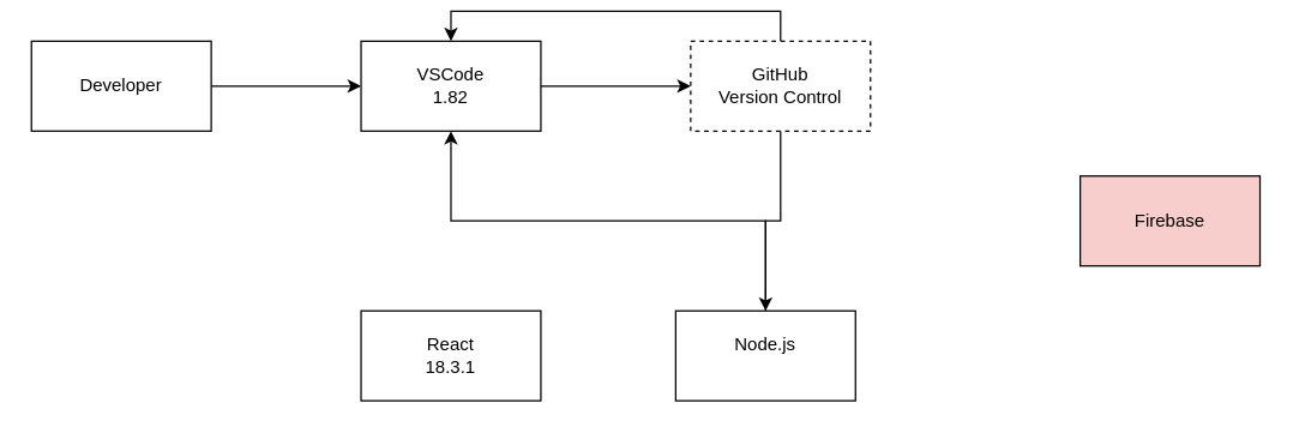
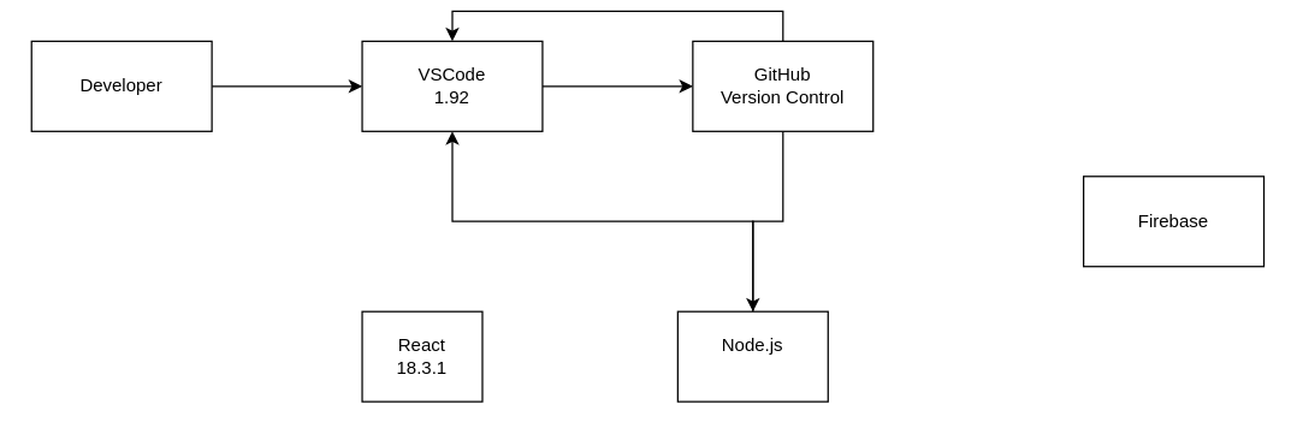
- <mxCell id="3" value="VSCode&lt;div&gt;1.82&lt;/div&gt;" style="rounded=0;whiteSpace=wrap;html=1;" vertex="1" parent="1"><mxGeometry x="240" y="20" width="120" height="60" as="geometry" /></mxCell>
+ <mxCell id="3" value="VSCode&lt;div&gt;1.92&lt;/div&gt;" style="rounded=0;whiteSpace=wrap;html=1;" vertex="1" parent="1"><mxGeometry x="240" y="20" width="120" height="60" as="geometry" /></mxCell>
- <mxCell id="6" value="GitHub&lt;div&gt;Version Control&lt;/div&gt;" style="rounded=0;whiteSpace=wrap;html=1;dashed=1;" vertex="1" parent="1"><mxGeometry x="460" y="20" width="120" height="60" as="geometry" /></mxCell>
+ <mxCell id="6" value="GitHub&lt;div&gt;Version Control&lt;/div&gt;" style="rounded=0;whiteSpace=wrap;html=1;" vertex="1" parent="1"><mxGeometry x="460" y="20" width="120" height="60" as="geometry" /></mxCell>
- <mxCell id="10" value="Firebase" style="rounded=0;whiteSpace=wrap;html=1;fillColor=#f8cecc;" vertex="1" parent="1"><mxGeometry x="720" y="110" width="120" height="60" as="geometry" /></mxCell>
+ <mxCell id="10" value="Firebase" style="rounded=0;whiteSpace=wrap;html=1;" vertex="1" parent="1"><mxGeometry x="720" y="110" width="120" height="60" as="geometry" /></mxCell>
- <mxCell id="7" value="React&lt;div&gt;18.3.1&lt;/div&gt;" style="rounded=0;whiteSpace=wrap;html=1;" vertex="1" parent="1"><mxGeometry x="240" y="200" width="120" height="60" as="geometry" /></mxCell>
+ <mxCell id="7" value="React&lt;div&gt;18.3.1&lt;/div&gt;" style="rounded=0;whiteSpace=wrap;html=1;" vertex="1" parent="1"><mxGeometry x="240" y="200" width="80" height="60" as="geometry" /></mxCell>
- <mxCell id="9" value="Node.js&lt;div&gt;&lt;br&gt;&lt;/div&gt;" style="rounded=0;whiteSpace=wrap;html=1;" vertex="1" parent="1"><mxGeometry x="450" y="200" width="120" height="60" as="geometry" /></mxCell>
+ <mxCell id="9" value="Node.js&lt;div&gt;&lt;br&gt;&lt;/div&gt;" style="rounded=0;whiteSpace=wrap;html=1;" vertex="1" parent="1"><mxGeometry x="450" y="200" width="100" height="60" as="geometry" /></mxCell>
